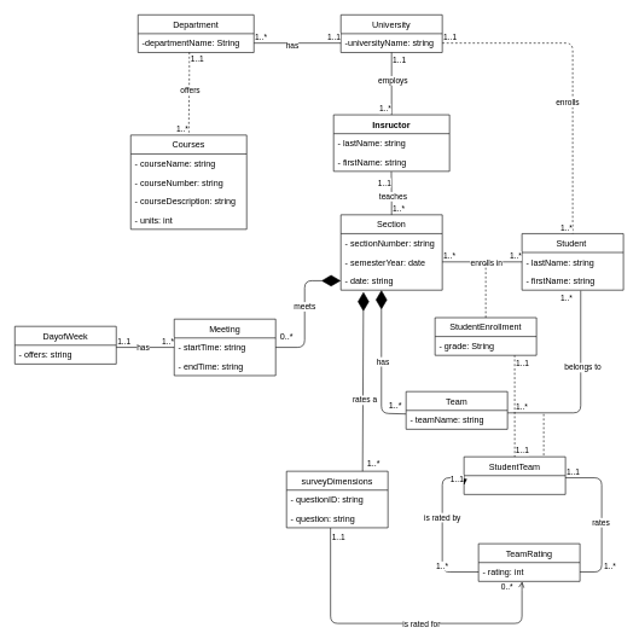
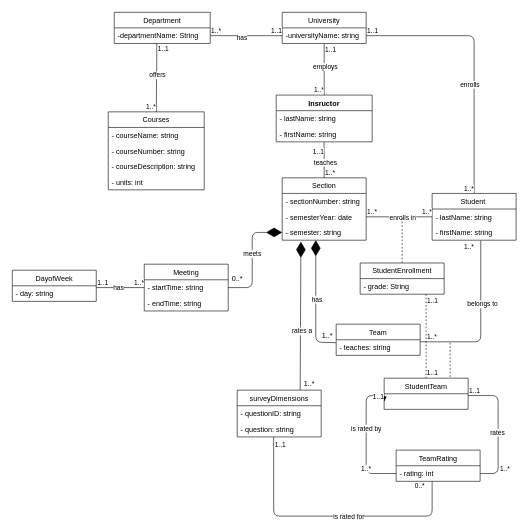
- <mxCell id="40" value="" style="endArrow=none;html=1;edgeStyle=orthogonalEdgeStyle;entryX=0.5;entryY=0;entryDx=0;entryDy=0;exitX=1;exitY=0.5;exitDx=0;exitDy=0;dashed=1;" parent="1" source="6" target="2" edge="1"><mxGeometry relative="1" as="geometry"><mxPoint x="1150" y="60" as="sourcePoint" /><mxPoint x="840" y="200" as="targetPoint" /></mxGeometry></mxCell>
+ <mxCell id="40" value="" style="endArrow=none;html=1;edgeStyle=orthogonalEdgeStyle;entryX=0.5;entryY=0;entryDx=0;entryDy=0;exitX=1;exitY=0.5;exitDx=0;exitDy=0;" parent="1" source="6" target="2" edge="1"><mxGeometry relative="1" as="geometry"><mxPoint x="1150" y="60" as="sourcePoint" /><mxPoint x="840" y="200" as="targetPoint" /></mxGeometry></mxCell>
- <mxCell id="90" value="" style="endArrow=none;html=1;edgeStyle=orthogonalEdgeStyle;exitX=0.443;exitY=0.988;exitDx=0;exitDy=0;exitPerimeter=0;entryX=0.5;entryY=0;entryDx=0;entryDy=0;dashed=1;" parent="1" source="8" target="12" edge="1"><mxGeometry relative="1" as="geometry"><mxPoint x="250" y="120" as="sourcePoint" /><mxPoint x="410" y="120" as="targetPoint" /><Array as="points"><mxPoint x="261" y="96" /><mxPoint x="260" y="96" /></Array></mxGeometry></mxCell>
+ <mxCell id="90" value="" style="endArrow=none;html=1;edgeStyle=orthogonalEdgeStyle;exitX=0.443;exitY=0.988;exitDx=0;exitDy=0;exitPerimeter=0;entryX=0.5;entryY=0;entryDx=0;entryDy=0;" parent="1" source="8" target="12" edge="1"><mxGeometry relative="1" as="geometry"><mxPoint x="250" y="120" as="sourcePoint" /><mxPoint x="410" y="120" as="targetPoint" /><Array as="points"><mxPoint x="261" y="96" /><mxPoint x="260" y="96" /></Array></mxGeometry></mxCell>
- <mxCell id="20" value="- date: string" style="text;strokeColor=none;fillColor=none;align=left;verticalAlign=top;spacingLeft=4;spacingRight=4;overflow=hidden;rotatable=0;points=[[0,0.5],[1,0.5]];portConstraint=eastwest;" parent="17" vertex="1"><mxGeometry y="78" width="140" height="26" as="geometry" /></mxCell>
+ <mxCell id="20" value="- semester: string" style="text;strokeColor=none;fillColor=none;align=left;verticalAlign=top;spacingLeft=4;spacingRight=4;overflow=hidden;rotatable=0;points=[[0,0.5],[1,0.5]];portConstraint=eastwest;" parent="17" vertex="1"><mxGeometry y="78" width="140" height="26" as="geometry" /></mxCell>
- <mxCell id="54" value="- offers: string" style="text;strokeColor=none;fillColor=none;align=left;verticalAlign=top;spacingLeft=4;spacingRight=4;overflow=hidden;rotatable=0;points=[[0,0.5],[1,0.5]];portConstraint=eastwest;" parent="53" vertex="1"><mxGeometry y="26" width="140" height="26" as="geometry" /></mxCell>
+ <mxCell id="54" value="- day: string" style="text;strokeColor=none;fillColor=none;align=left;verticalAlign=top;spacingLeft=4;spacingRight=4;overflow=hidden;rotatable=0;points=[[0,0.5],[1,0.5]];portConstraint=eastwest;" parent="53" vertex="1"><mxGeometry y="26" width="140" height="26" as="geometry" /></mxCell>
- <mxCell id="45" value="- teamName: string" style="text;strokeColor=none;fillColor=none;align=left;verticalAlign=top;spacingLeft=4;spacingRight=4;overflow=hidden;rotatable=0;points=[[0,0.5],[1,0.5]];portConstraint=eastwest;" parent="44" vertex="1"><mxGeometry y="26" width="140" height="26" as="geometry" /></mxCell>
+ <mxCell id="45" value="- teaches: string" style="text;strokeColor=none;fillColor=none;align=left;verticalAlign=top;spacingLeft=4;spacingRight=4;overflow=hidden;rotatable=0;points=[[0,0.5],[1,0.5]];portConstraint=eastwest;" parent="44" vertex="1"><mxGeometry y="26" width="140" height="26" as="geometry" /></mxCell>
- <mxCell id="82" value="" style="endArrow=open;html=1;edgeStyle=orthogonalEdgeStyle;entryX=0.43;entryY=1.015;entryDx=0;entryDy=0;entryPerimeter=0;exitX=0.434;exitY=1.006;exitDx=0;exitDy=0;exitPerimeter=0;" parent="1" source="67" target="73" edge="1"><mxGeometry relative="1" as="geometry"><mxPoint x="500" y="750" as="sourcePoint" /><mxPoint x="890" y="840" as="targetPoint" /><Array as="points"><mxPoint x="456" y="860" /><mxPoint x="720" y="860" /><mxPoint x="720" y="804" /></Array></mxGeometry></mxCell>
+ <mxCell id="82" value="" style="endArrow=none;html=1;edgeStyle=orthogonalEdgeStyle;entryX=0.43;entryY=1.015;entryDx=0;entryDy=0;entryPerimeter=0;exitX=0.434;exitY=1.006;exitDx=0;exitDy=0;exitPerimeter=0;" parent="1" source="67" target="73" edge="1"><mxGeometry relative="1" as="geometry"><mxPoint x="500" y="750" as="sourcePoint" /><mxPoint x="890" y="840" as="targetPoint" /><Array as="points"><mxPoint x="456" y="860" /><mxPoint x="720" y="860" /><mxPoint x="720" y="804" /></Array></mxGeometry></mxCell>
